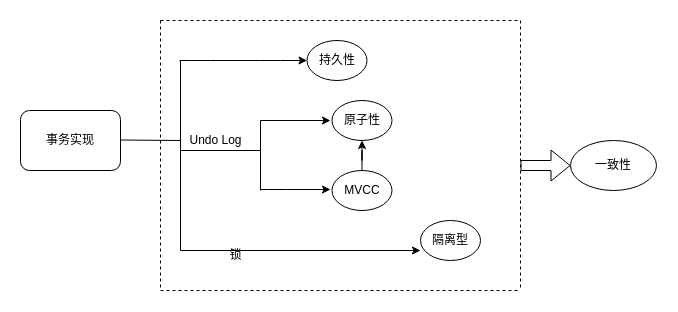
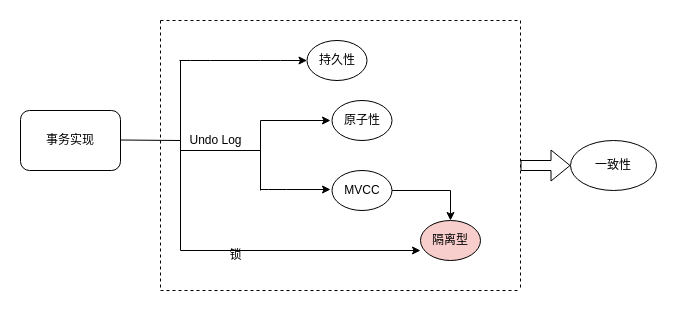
- <mxCell id="10" value="" style="edgeStyle=orthogonalEdgeStyle;rounded=0;orthogonalLoop=1;jettySize=auto;html=1;" edge="1" parent="1" source="11" target="7"><mxGeometry relative="1" as="geometry" /></mxCell>
+ <mxCell id="10" value="" style="edgeStyle=orthogonalEdgeStyle;rounded=0;orthogonalLoop=1;jettySize=auto;html=1;" edge="1" parent="1" source="11" target="12"><mxGeometry relative="1" as="geometry" /></mxCell>
- <mxCell id="12" value="隔离型" style="ellipse;whiteSpace=wrap;html=1;" vertex="1" parent="1"><mxGeometry x="420" y="220" width="60" height="40" as="geometry" /></mxCell>
+ <mxCell id="12" value="隔离型" style="ellipse;whiteSpace=wrap;html=1;fillColor=#f8cecc;" vertex="1" parent="1"><mxGeometry x="420" y="220" width="60" height="40" as="geometry" /></mxCell>
